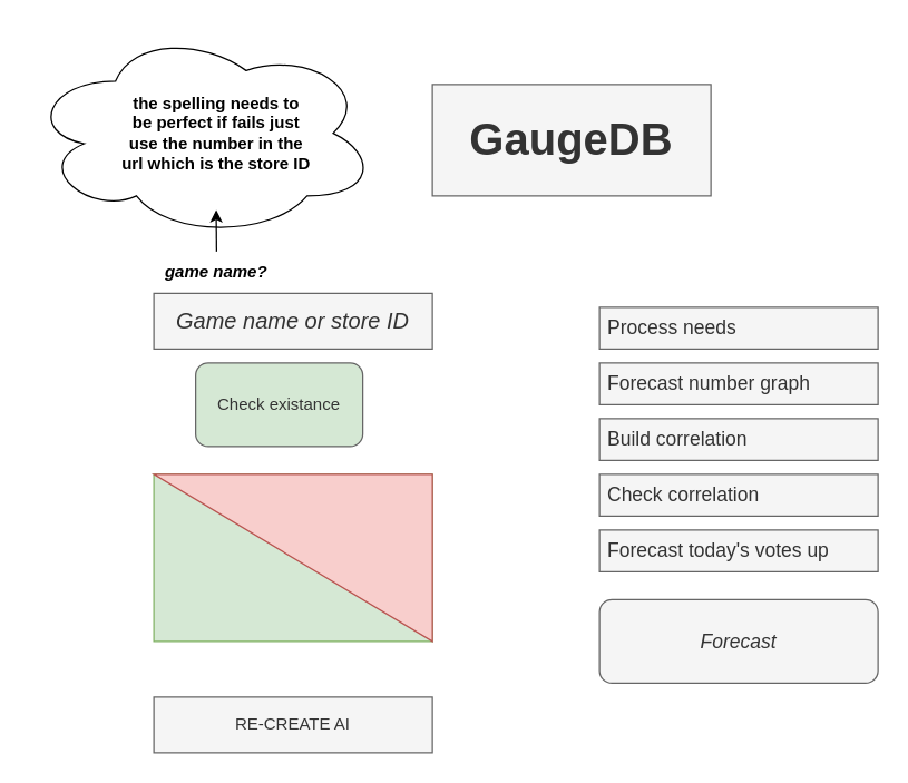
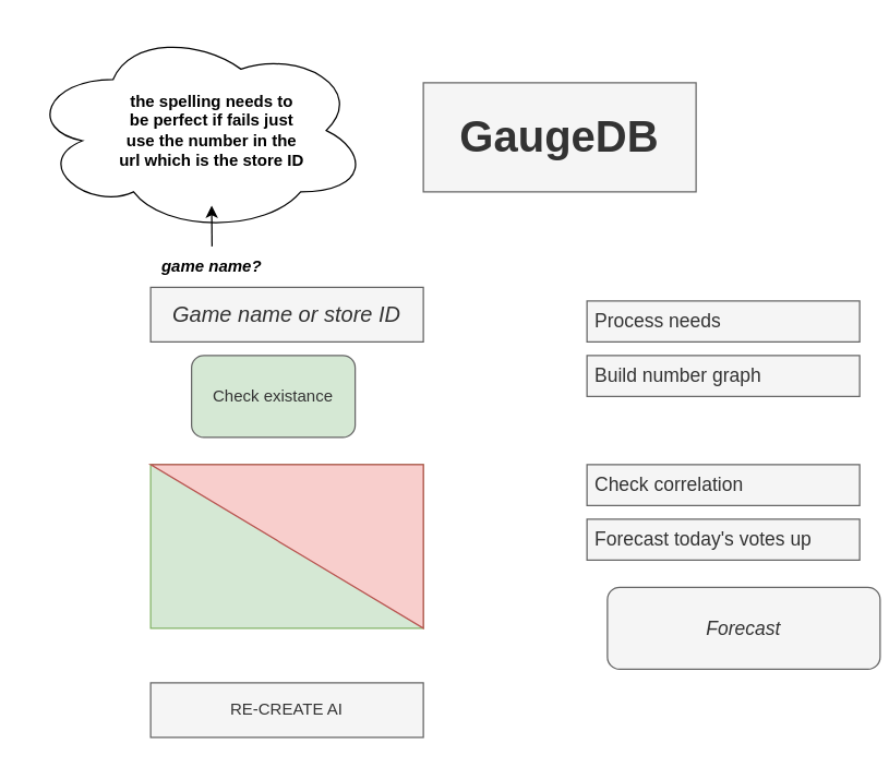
- <mxCell id="13" value="Forecast number graph" style="text;strokeColor=#666666;fillColor=#f5f5f5;align=left;verticalAlign=middle;spacingLeft=4;spacingRight=4;overflow=hidden;points=[[0,0.5],[1,0.5]];portConstraint=eastwest;rotatable=0;whiteSpace=wrap;html=1;fontSize=14;fontColor=#333333;" vertex="1" parent="1"><mxGeometry x="430" y="260" width="200" height="30" as="geometry" /></mxCell>
+ <mxCell id="13" value="Build number graph" style="text;strokeColor=#666666;fillColor=#f5f5f5;align=left;verticalAlign=middle;spacingLeft=4;spacingRight=4;overflow=hidden;points=[[0,0.5],[1,0.5]];portConstraint=eastwest;rotatable=0;whiteSpace=wrap;html=1;fontSize=14;fontColor=#333333;" vertex="1" parent="1"><mxGeometry x="430" y="260" width="200" height="30" as="geometry" /></mxCell>
- <mxCell id="14" value="Build correlation" style="text;strokeColor=#666666;fillColor=#f5f5f5;align=left;verticalAlign=middle;spacingLeft=4;spacingRight=4;overflow=hidden;points=[[0,0.5],[1,0.5]];portConstraint=eastwest;rotatable=0;whiteSpace=wrap;html=1;fontSize=14;fontColor=#333333;" vertex="1" parent="1"><mxGeometry x="430" y="300" width="200" height="30" as="geometry" /></mxCell>
- <mxCell id="17" value="&lt;font style=&quot;font-size: 14px;&quot;&gt;&lt;i&gt;Forecast&lt;/i&gt;&lt;/font&gt;" style="rounded=1;whiteSpace=wrap;html=1;fillColor=#f5f5f5;fontColor=#333333;strokeColor=#666666;" vertex="1" parent="1"><mxGeometry x="430" y="430" width="200" height="60" as="geometry" /></mxCell>
+ <mxCell id="17" value="&lt;font style=&quot;font-size: 14px;&quot;&gt;&lt;i&gt;Forecast&lt;/i&gt;&lt;/font&gt;" style="rounded=1;whiteSpace=wrap;html=1;fillColor=#f5f5f5;fontColor=#333333;strokeColor=#666666;" vertex="1" parent="1"><mxGeometry x="445" y="430" width="200" height="60" as="geometry" /></mxCell>
